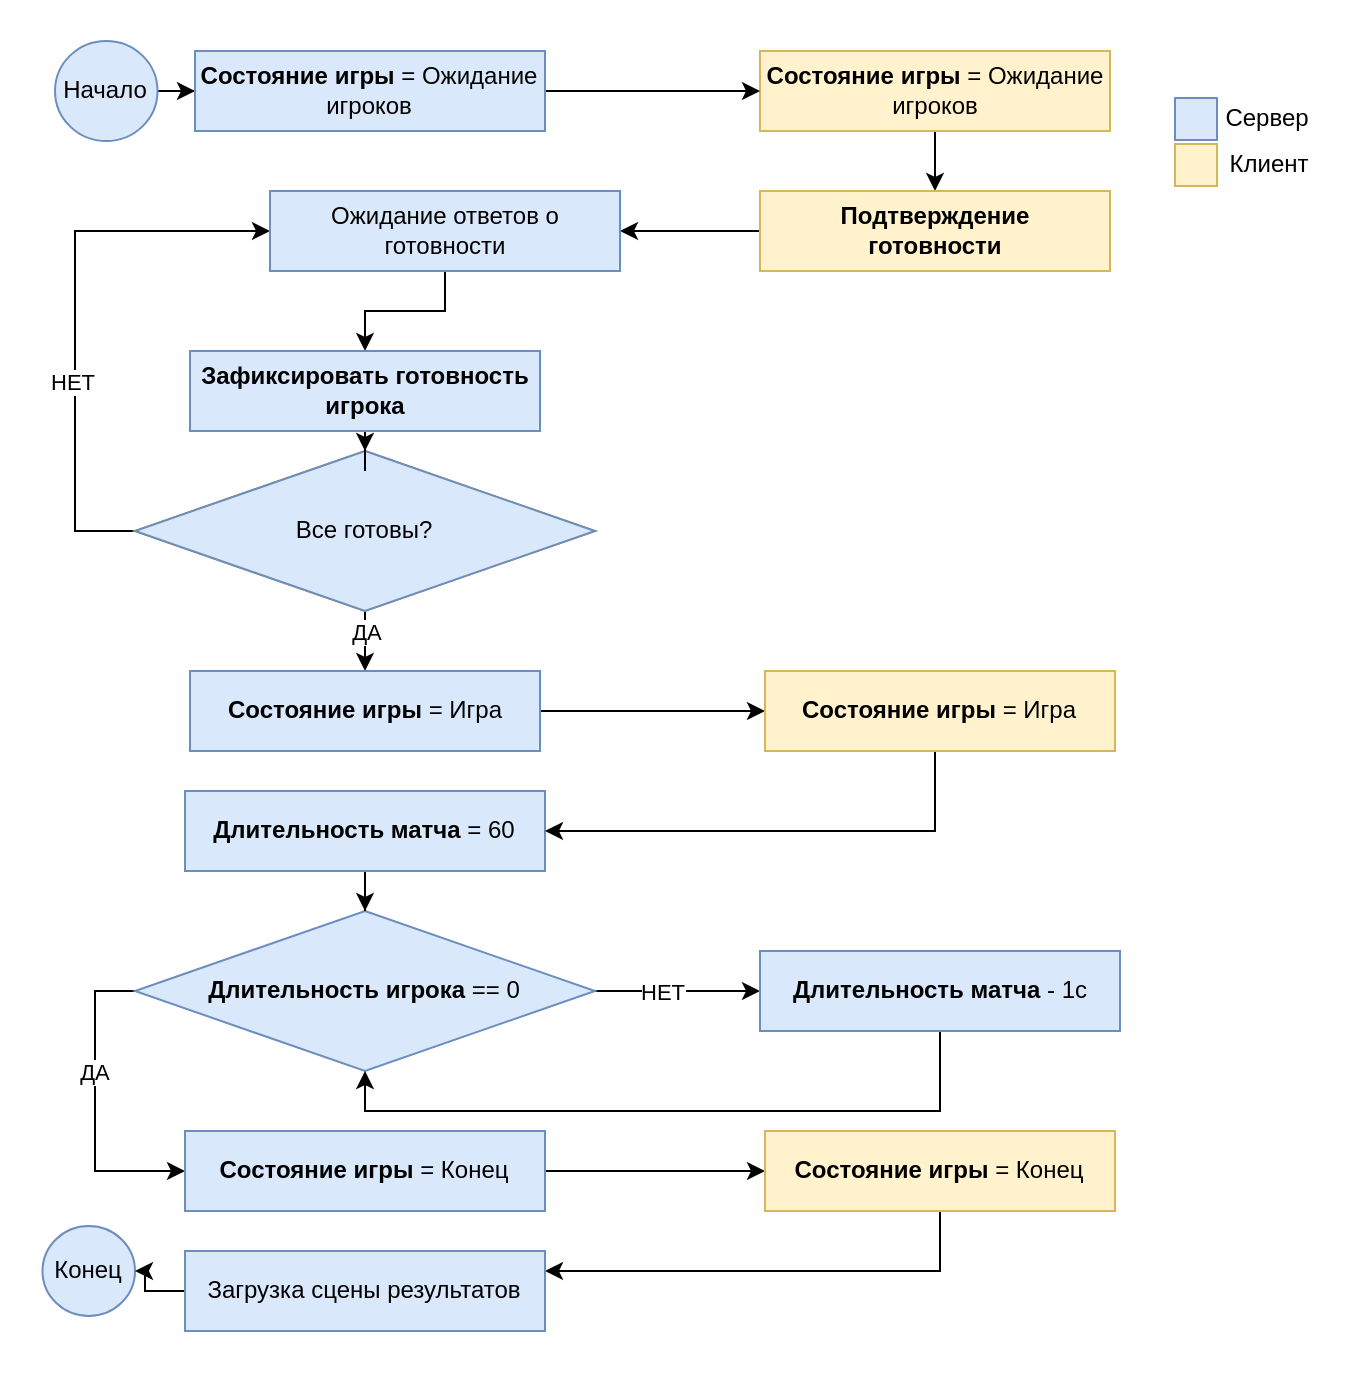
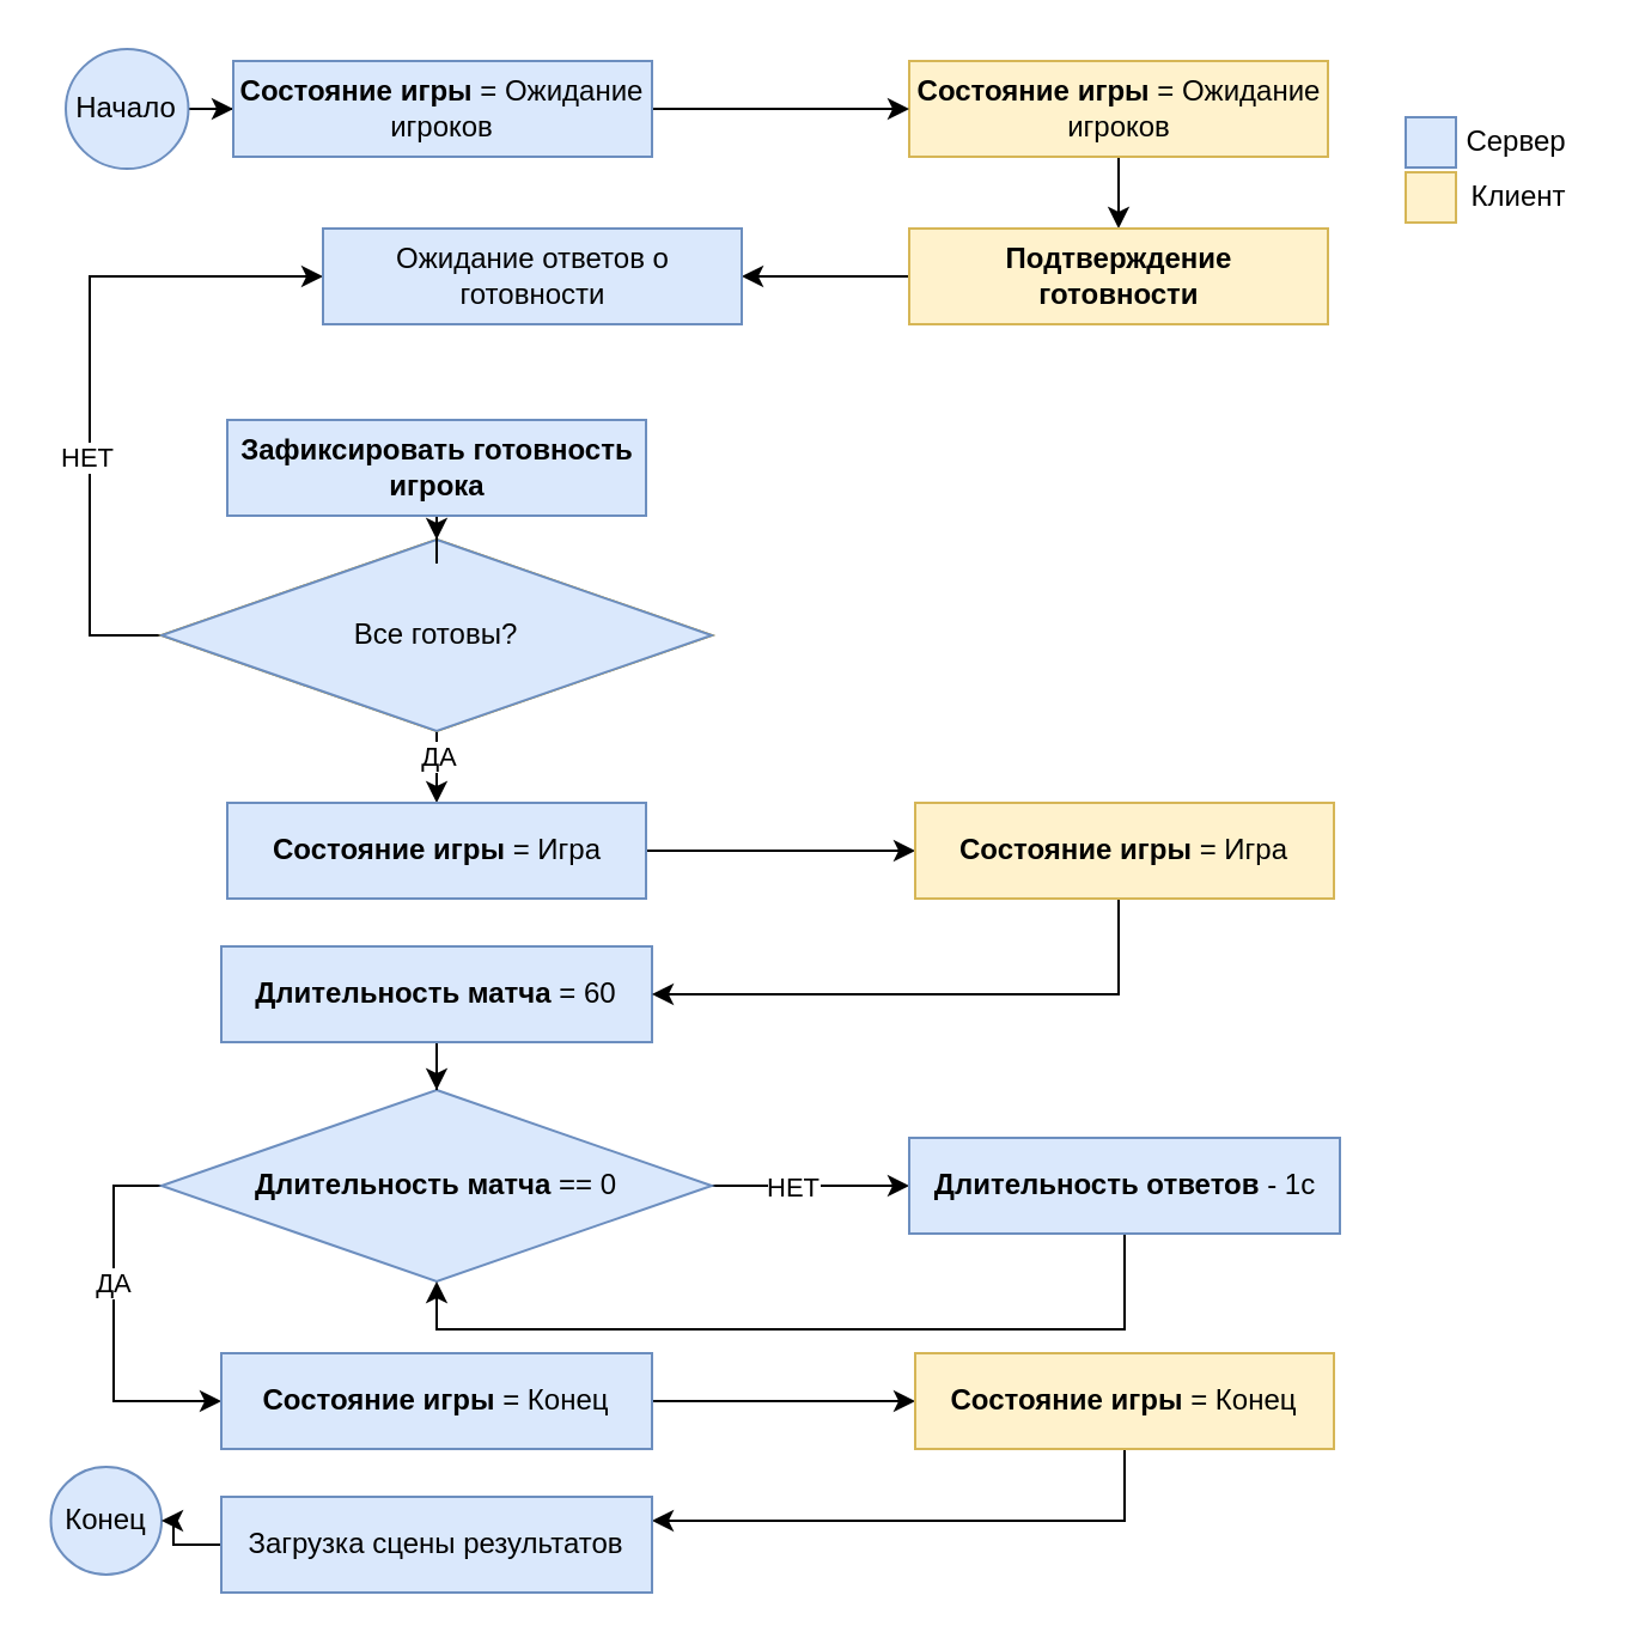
- <mxCell id="35" style="edgeStyle=orthogonalEdgeStyle;rounded=0;orthogonalLoop=1;jettySize=auto;html=1;" parent="1" source="36" target="39" edge="1"><mxGeometry relative="1" as="geometry" /></mxCell>
- <mxCell id="6" value="&lt;b&gt;Длительность игрока&lt;/b&gt; == 0" style="rhombus;whiteSpace=wrap;html=1;fillColor=#dae8fc;strokeColor=#6c8ebf;" parent="1" vertex="1"><mxGeometry x="67" y="455" width="230" height="80" as="geometry" /></mxCell>
+ <mxCell id="6" value="&lt;b&gt;Длительность матча&lt;/b&gt; == 0" style="rhombus;whiteSpace=wrap;html=1;fillColor=#dae8fc;strokeColor=#6c8ebf;" parent="1" vertex="1"><mxGeometry x="67" y="455" width="230" height="80" as="geometry" /></mxCell>
- <mxCell id="30" value="&lt;b&gt;Длительность матча&lt;/b&gt; - 1с" style="rounded=0;whiteSpace=wrap;html=1;fillColor=#dae8fc;strokeColor=#6c8ebf;" parent="1" vertex="1"><mxGeometry x="379.5" y="475" width="180" height="40" as="geometry" /></mxCell>
+ <mxCell id="30" value="&lt;b&gt;Длительность ответов&lt;/b&gt; - 1с" style="rounded=0;whiteSpace=wrap;html=1;fillColor=#dae8fc;strokeColor=#6c8ebf;" parent="1" vertex="1"><mxGeometry x="379.5" y="475" width="180" height="40" as="geometry" /></mxCell>
